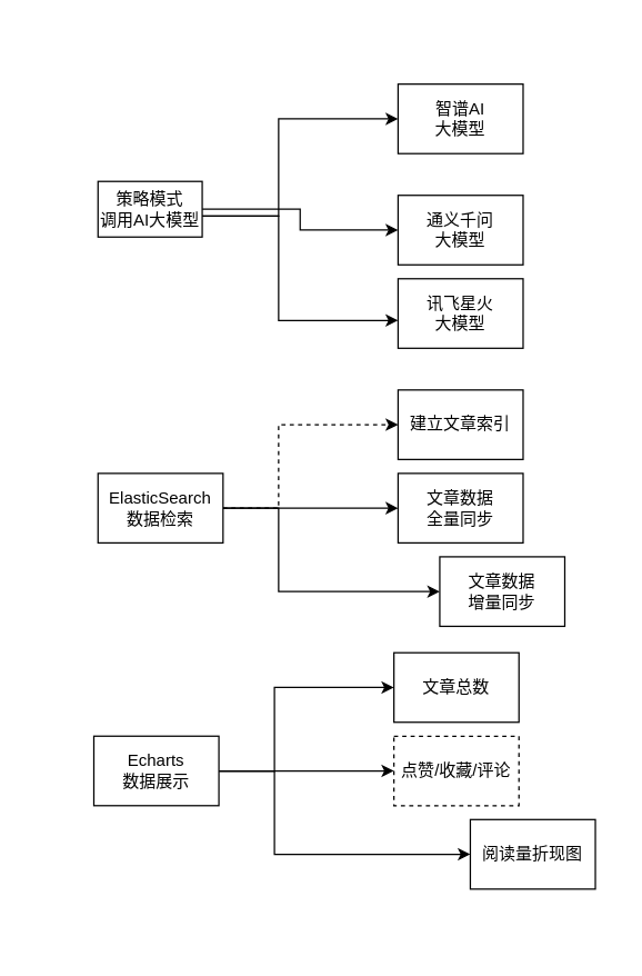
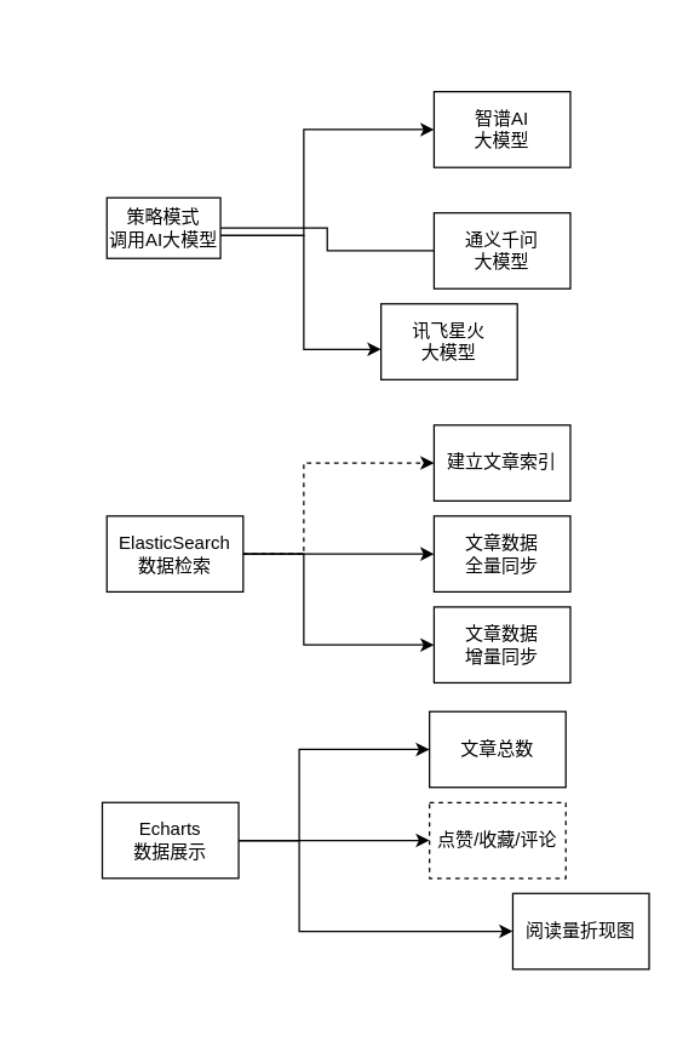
- <mxCell id="3" value="" style="edgeStyle=orthogonalEdgeStyle;rounded=0;orthogonalLoop=1;jettySize=auto;html=1;" edge="1" parent="1" source="6" target="7"><mxGeometry relative="1" as="geometry" /></mxCell>
+ <mxCell id="3" value="" style="edgeStyle=orthogonalEdgeStyle;rounded=0;orthogonalLoop=1;jettySize=auto;html=1;endArrow=none;" edge="1" parent="1" source="6" target="7"><mxGeometry relative="1" as="geometry" /></mxCell>
- <mxCell id="9" value="讯飞星火&lt;div&gt;大模型&lt;/div&gt;" style="rounded=0;whiteSpace=wrap;html=1;" vertex="1" parent="1"><mxGeometry x="286" y="200" width="90" height="50" as="geometry" /></mxCell>
+ <mxCell id="9" value="讯飞星火&lt;div&gt;大模型&lt;/div&gt;" style="rounded=0;whiteSpace=wrap;html=1;" vertex="1" parent="1"><mxGeometry x="251" y="200" width="90" height="50" as="geometry" /></mxCell>
- <mxCell id="16" value="文章数据&lt;div&gt;增量同步&lt;/div&gt;" style="rounded=0;whiteSpace=wrap;html=1;" vertex="1" parent="1"><mxGeometry x="316" y="400" width="90" height="50" as="geometry" /></mxCell>
+ <mxCell id="16" value="文章数据&lt;div&gt;增量同步&lt;/div&gt;" style="rounded=0;whiteSpace=wrap;html=1;" vertex="1" parent="1"><mxGeometry x="286" y="400" width="90" height="50" as="geometry" /></mxCell>
